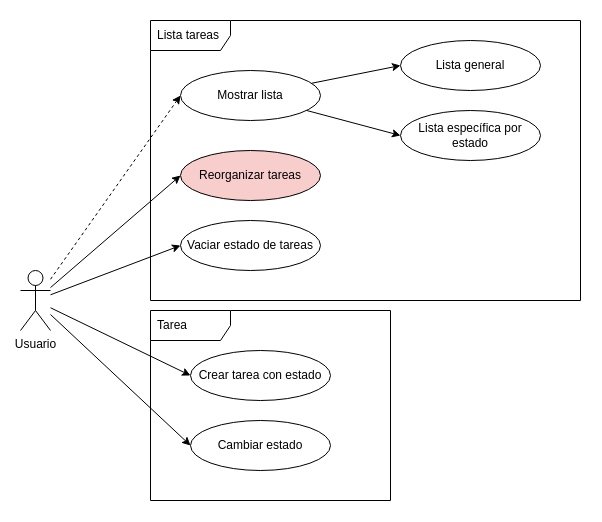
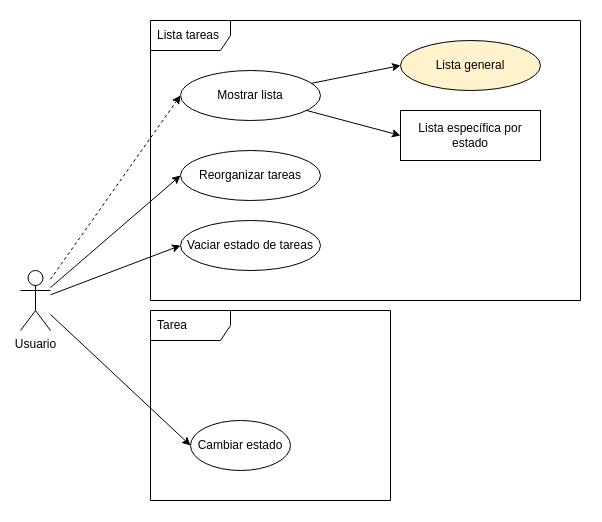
- <mxCell id="13" value="Lista general" style="ellipse;whiteSpace=wrap;html=1;" vertex="1" parent="1"><mxGeometry x="400" y="40" width="140" height="50" as="geometry" /></mxCell>
+ <mxCell id="13" value="Lista general" style="ellipse;whiteSpace=wrap;html=1;fillColor=#fff2cc;" vertex="1" parent="1"><mxGeometry x="400" y="40" width="140" height="50" as="geometry" /></mxCell>
- <mxCell id="14" value="Lista específica por estado" style="ellipse;whiteSpace=wrap;html=1;" vertex="1" parent="1"><mxGeometry x="400" y="110" width="140" height="50" as="geometry" /></mxCell>
+ <mxCell id="14" value="Lista específica por estado" style="whiteSpace=wrap;html=1;rounded=0;" vertex="1" parent="1"><mxGeometry x="400" y="110" width="140" height="50" as="geometry" /></mxCell>
- <mxCell id="18" value="Reorganizar tareas" style="ellipse;whiteSpace=wrap;html=1;fillColor=#f8cecc;" vertex="1" parent="1"><mxGeometry x="180" y="150" width="140" height="50" as="geometry" /></mxCell>
+ <mxCell id="18" value="Reorganizar tareas" style="ellipse;whiteSpace=wrap;html=1;" vertex="1" parent="1"><mxGeometry x="180" y="150" width="140" height="50" as="geometry" /></mxCell>
- <mxCell id="7" style="edgeStyle=none;html=1;entryX=0;entryY=0.5;entryDx=0;entryDy=0;strokeColor=#000000;" edge="1" parent="1" source="9" target="17"><mxGeometry relative="1" as="geometry" /></mxCell>
- <mxCell id="17" value="Crear tarea con estado" style="ellipse;whiteSpace=wrap;html=1;" vertex="1" parent="1"><mxGeometry x="190" y="350" width="140" height="50" as="geometry" /></mxCell>
- <mxCell id="16" value="Cambiar estado" style="ellipse;whiteSpace=wrap;html=1;" vertex="1" parent="1"><mxGeometry x="190" y="420" width="140" height="50" as="geometry" /></mxCell>
+ <mxCell id="16" value="Cambiar estado" style="ellipse;whiteSpace=wrap;html=1;" vertex="1" parent="1"><mxGeometry x="190" y="420" width="100" height="50" as="geometry" /></mxCell>
